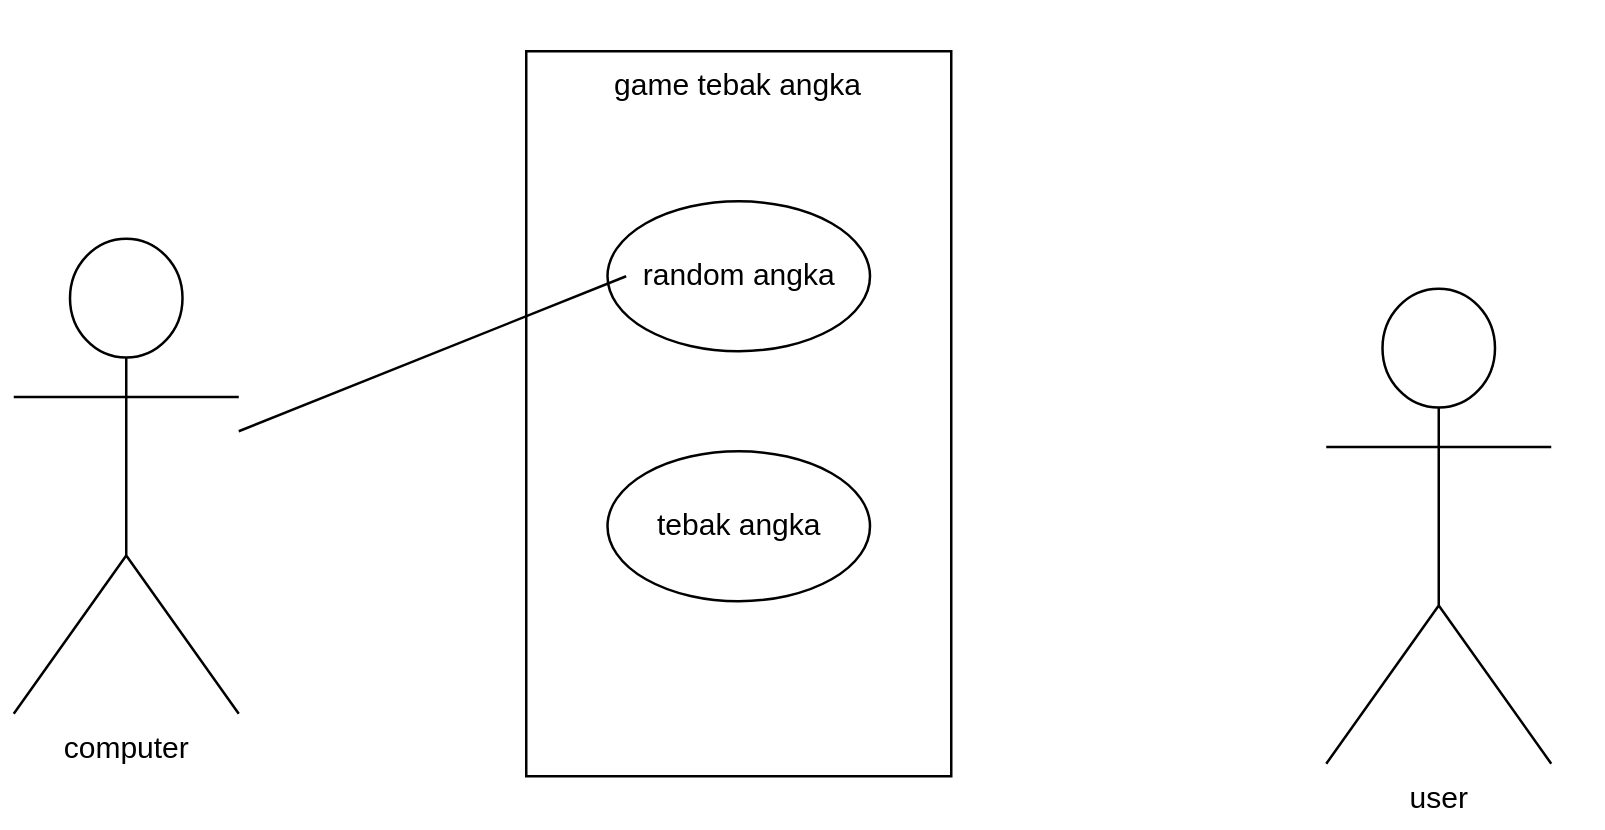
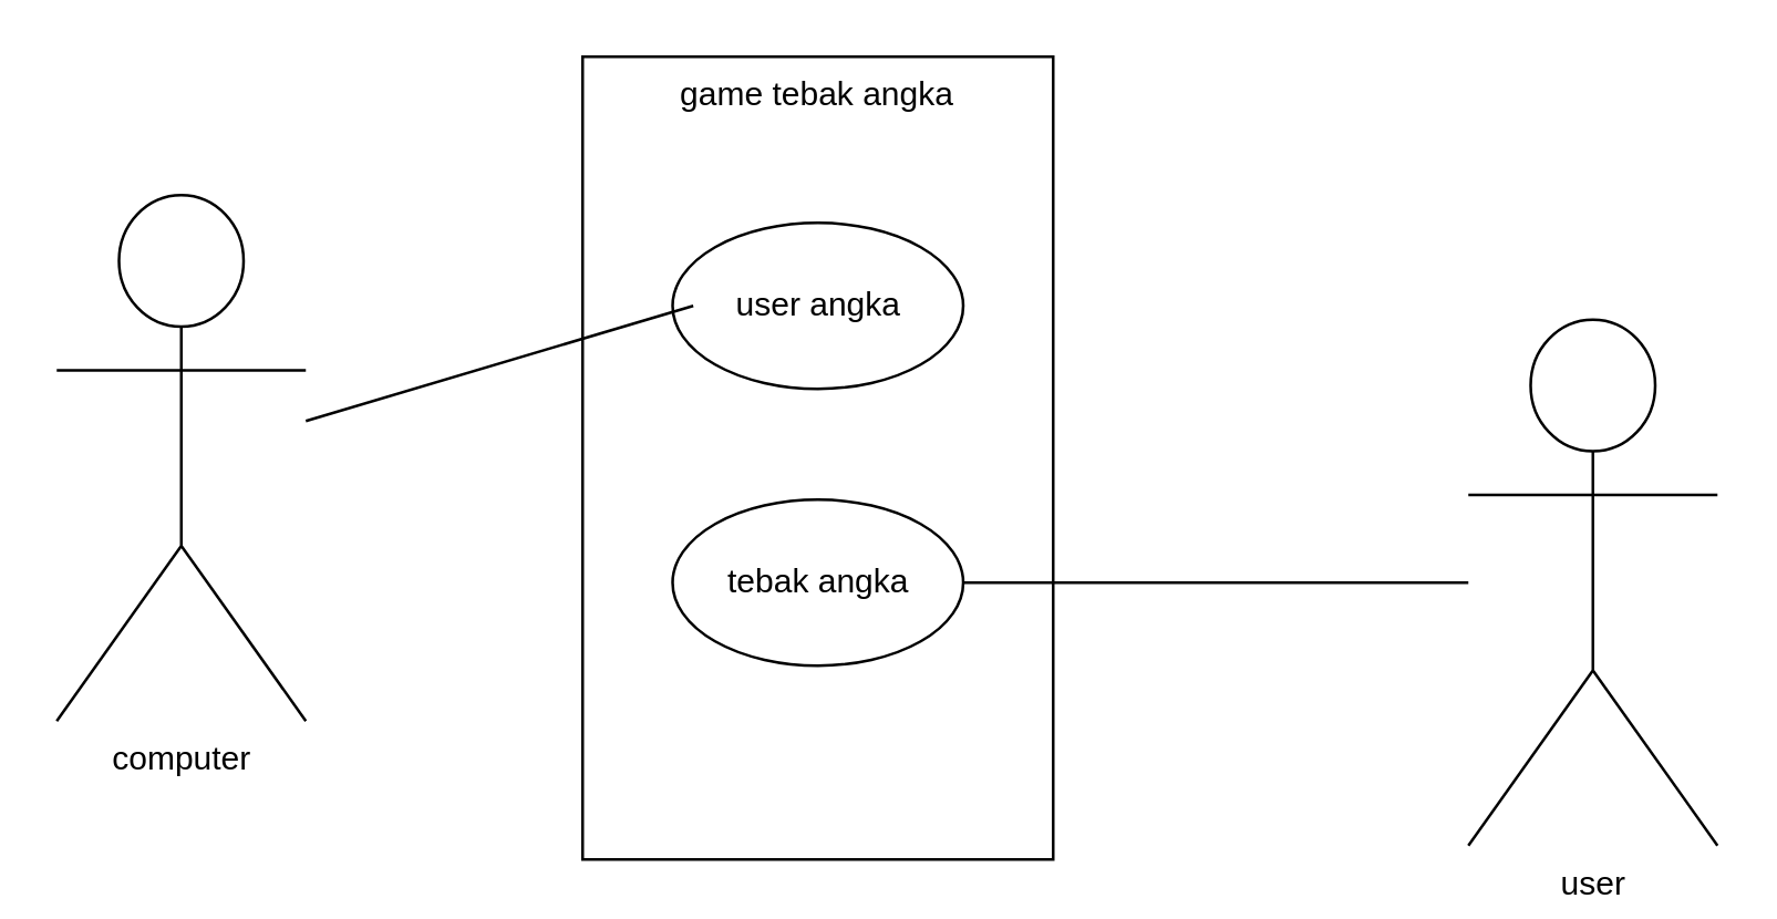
- <mxCell id="5" value="random angka" style="ellipse;whiteSpace=wrap;html=1;" vertex="1" parent="1"><mxGeometry x="242.5" y="80" width="105" height="60" as="geometry" /></mxCell>
+ <mxCell id="5" value="user angka" style="ellipse;whiteSpace=wrap;html=1;" vertex="1" parent="1"><mxGeometry x="242.5" y="80" width="105" height="60" as="geometry" /></mxCell>
- <mxCell id="3" value="computer" style="shape=umlActor;verticalLabelPosition=bottom;verticalAlign=top;html=1;outlineConnect=0;" vertex="1" parent="1"><mxGeometry x="5" y="95" width="90" height="190" as="geometry" /></mxCell>
+ <mxCell id="3" value="computer" style="shape=umlActor;verticalLabelPosition=bottom;verticalAlign=top;html=1;outlineConnect=0;" vertex="1" parent="1"><mxGeometry x="20" y="70" width="90" height="190" as="geometry" /></mxCell>
+ <mxCell id="7" value="" style="endArrow=none;html=1;rounded=0;" edge="1" parent="1" source="6" target="4"><mxGeometry width="50" height="50" relative="1" as="geometry"><mxPoint x="350" y="210" as="sourcePoint" /><mxPoint x="390" y="160" as="targetPoint" /></mxGeometry></mxCell>
